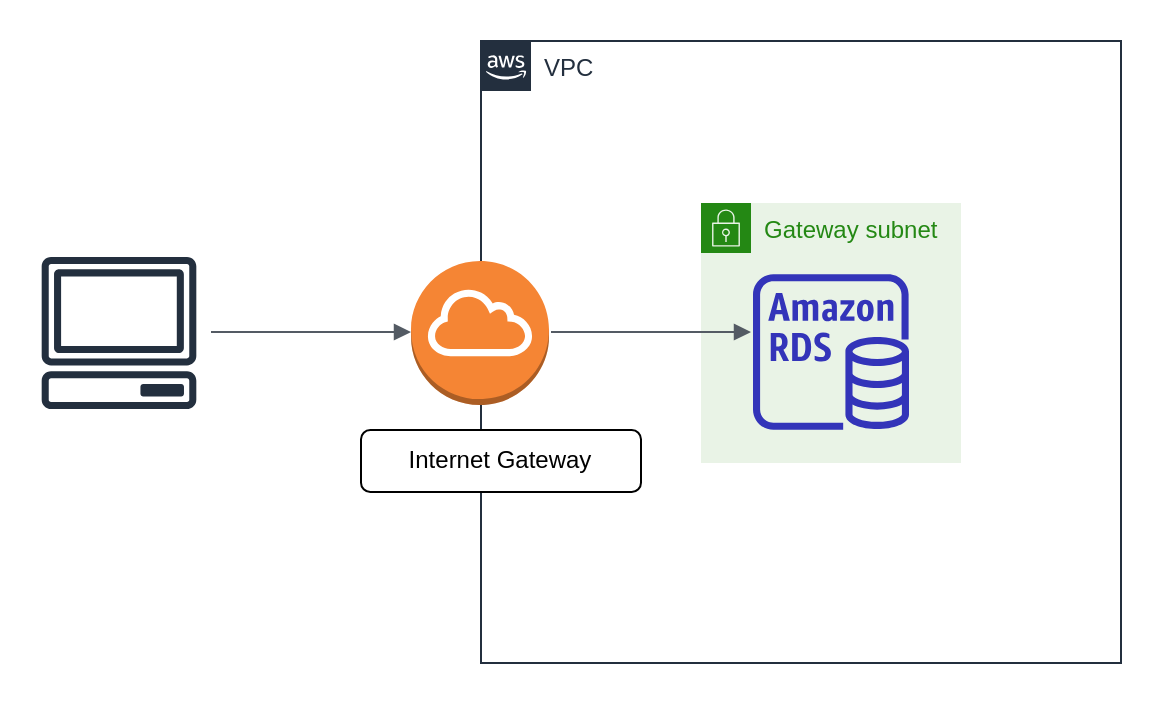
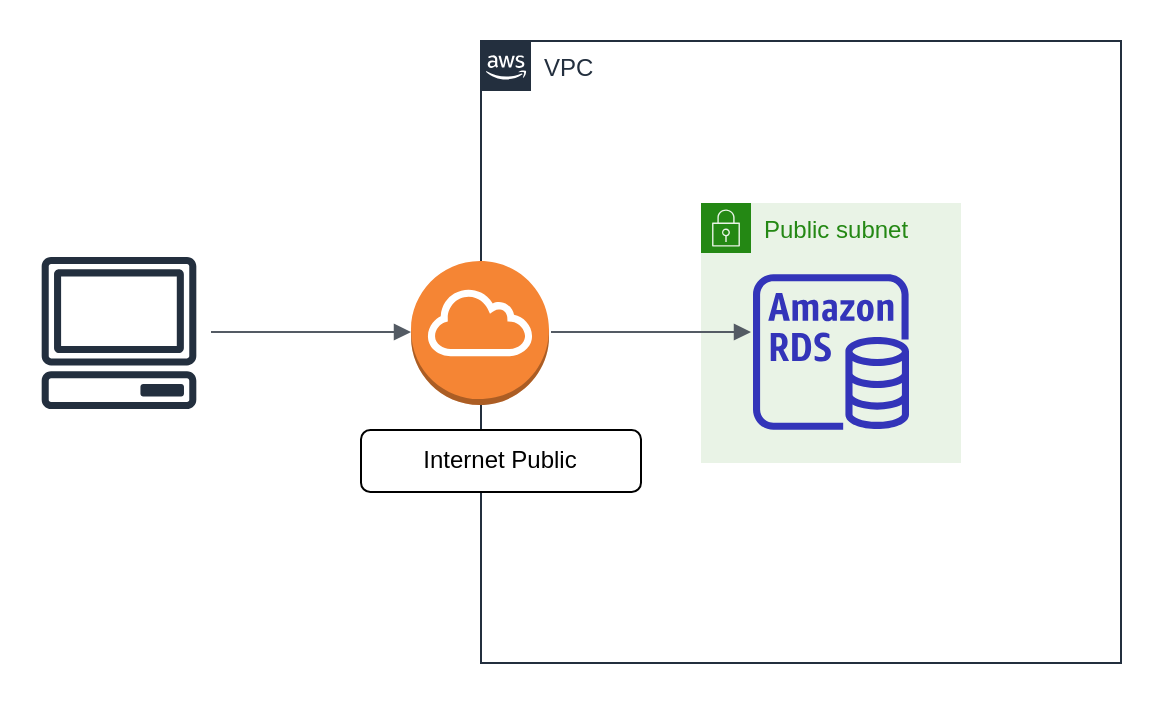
- <mxCell id="2" value="Gateway subnet" style="points=[[0,0],[0.25,0],[0.5,0],[0.75,0],[1,0],[1,0.25],[1,0.5],[1,0.75],[1,1],[0.75,1],[0.5,1],[0.25,1],[0,1],[0,0.75],[0,0.5],[0,0.25]];outlineConnect=0;gradientColor=none;html=1;whiteSpace=wrap;fontSize=12;fontStyle=0;shape=mxgraph.aws4.group;grIcon=mxgraph.aws4.group_security_group;grStroke=0;strokeColor=#248814;fillColor=#E9F3E6;verticalAlign=top;align=left;spacingLeft=30;fontColor=#248814;dashed=0;" vertex="1" parent="1"><mxGeometry x="350" y="101" width="130" height="130" as="geometry" /></mxCell>
+ <mxCell id="2" value="Public subnet" style="points=[[0,0],[0.25,0],[0.5,0],[0.75,0],[1,0],[1,0.25],[1,0.5],[1,0.75],[1,1],[0.75,1],[0.5,1],[0.25,1],[0,1],[0,0.75],[0,0.5],[0,0.25]];outlineConnect=0;gradientColor=none;html=1;whiteSpace=wrap;fontSize=12;fontStyle=0;shape=mxgraph.aws4.group;grIcon=mxgraph.aws4.group_security_group;grStroke=0;strokeColor=#248814;fillColor=#E9F3E6;verticalAlign=top;align=left;spacingLeft=30;fontColor=#248814;dashed=0;" vertex="1" parent="1"><mxGeometry x="350" y="101" width="130" height="130" as="geometry" /></mxCell>
- <mxCell id="9" value="Internet Gateway" style="text;html=1;strokeColor=none;fillColor=none;align=center;verticalAlign=middle;whiteSpace=wrap;rounded=0;" vertex="1" parent="1"><mxGeometry x="190" y="220" width="120" height="20" as="geometry" /></mxCell>
+ <mxCell id="9" value="Internet Public" style="text;html=1;strokeColor=none;fillColor=none;align=center;verticalAlign=middle;whiteSpace=wrap;rounded=0;" vertex="1" parent="1"><mxGeometry x="190" y="220" width="120" height="20" as="geometry" /></mxCell>
